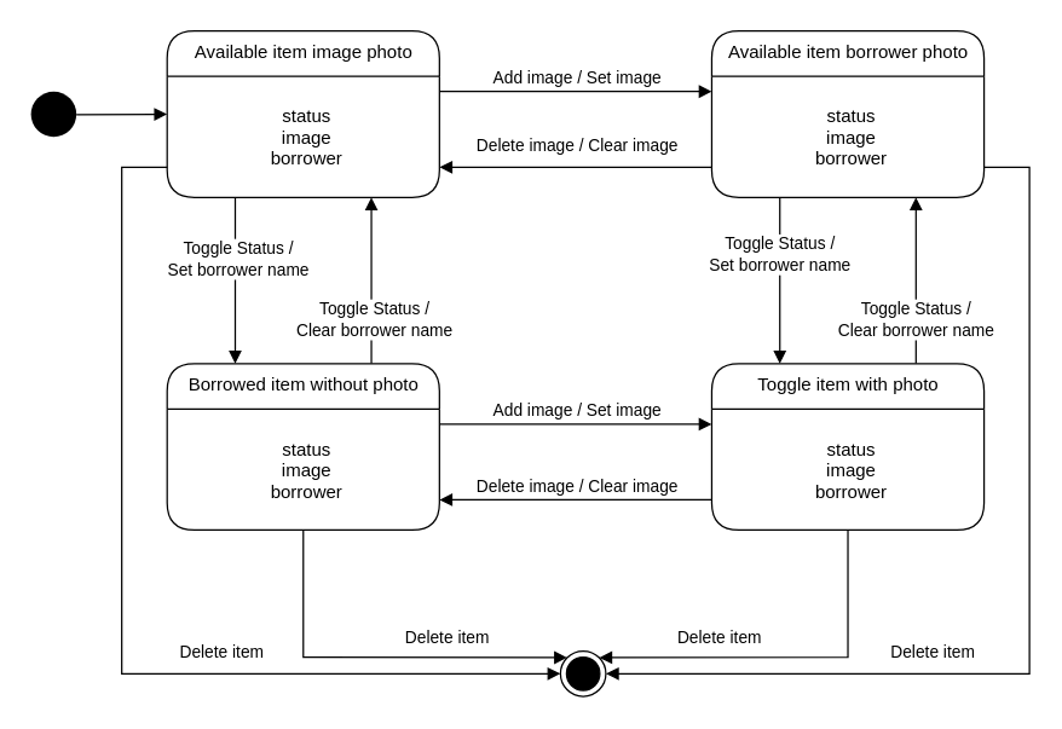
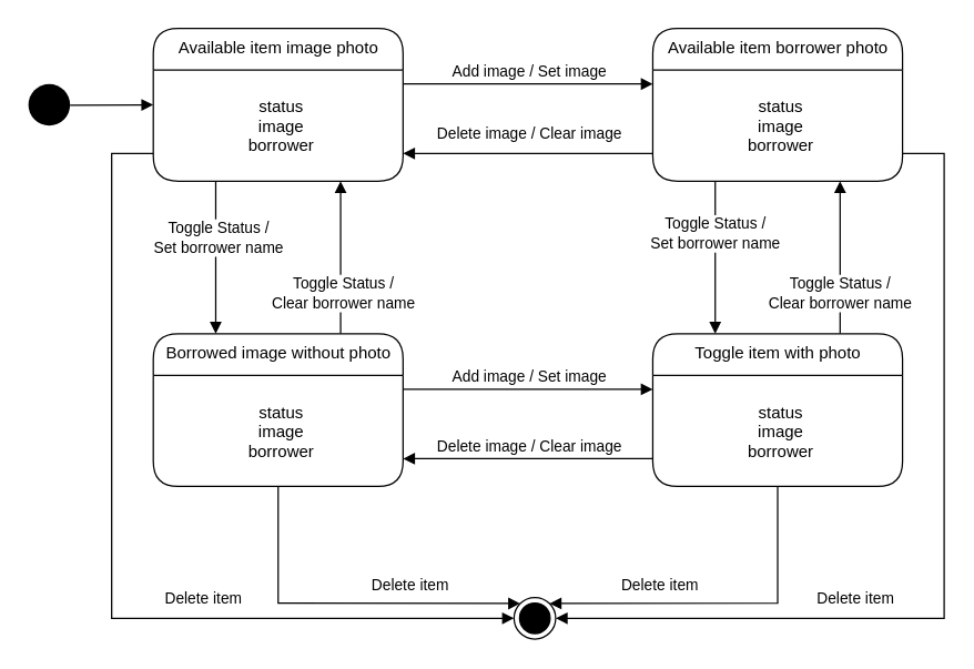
- <mxCell id="14" value="Borrowed item without photo" style="swimlane;fontStyle=0;align=center;verticalAlign=top;childLayout=stackLayout;horizontal=1;startSize=30;horizontalStack=0;resizeParent=1;resizeParentMax=0;resizeLast=0;collapsible=0;marginBottom=0;html=1;rounded=1;absoluteArcSize=1;arcSize=36;" vertex="1" parent="1"><mxGeometry x="110" y="240" width="180" height="110" as="geometry" /></mxCell>
+ <mxCell id="14" value="Borrowed image without photo" style="swimlane;fontStyle=0;align=center;verticalAlign=top;childLayout=stackLayout;horizontal=1;startSize=30;horizontalStack=0;resizeParent=1;resizeParentMax=0;resizeLast=0;collapsible=0;marginBottom=0;html=1;rounded=1;absoluteArcSize=1;arcSize=36;" vertex="1" parent="1"><mxGeometry x="110" y="240" width="180" height="110" as="geometry" /></mxCell>
